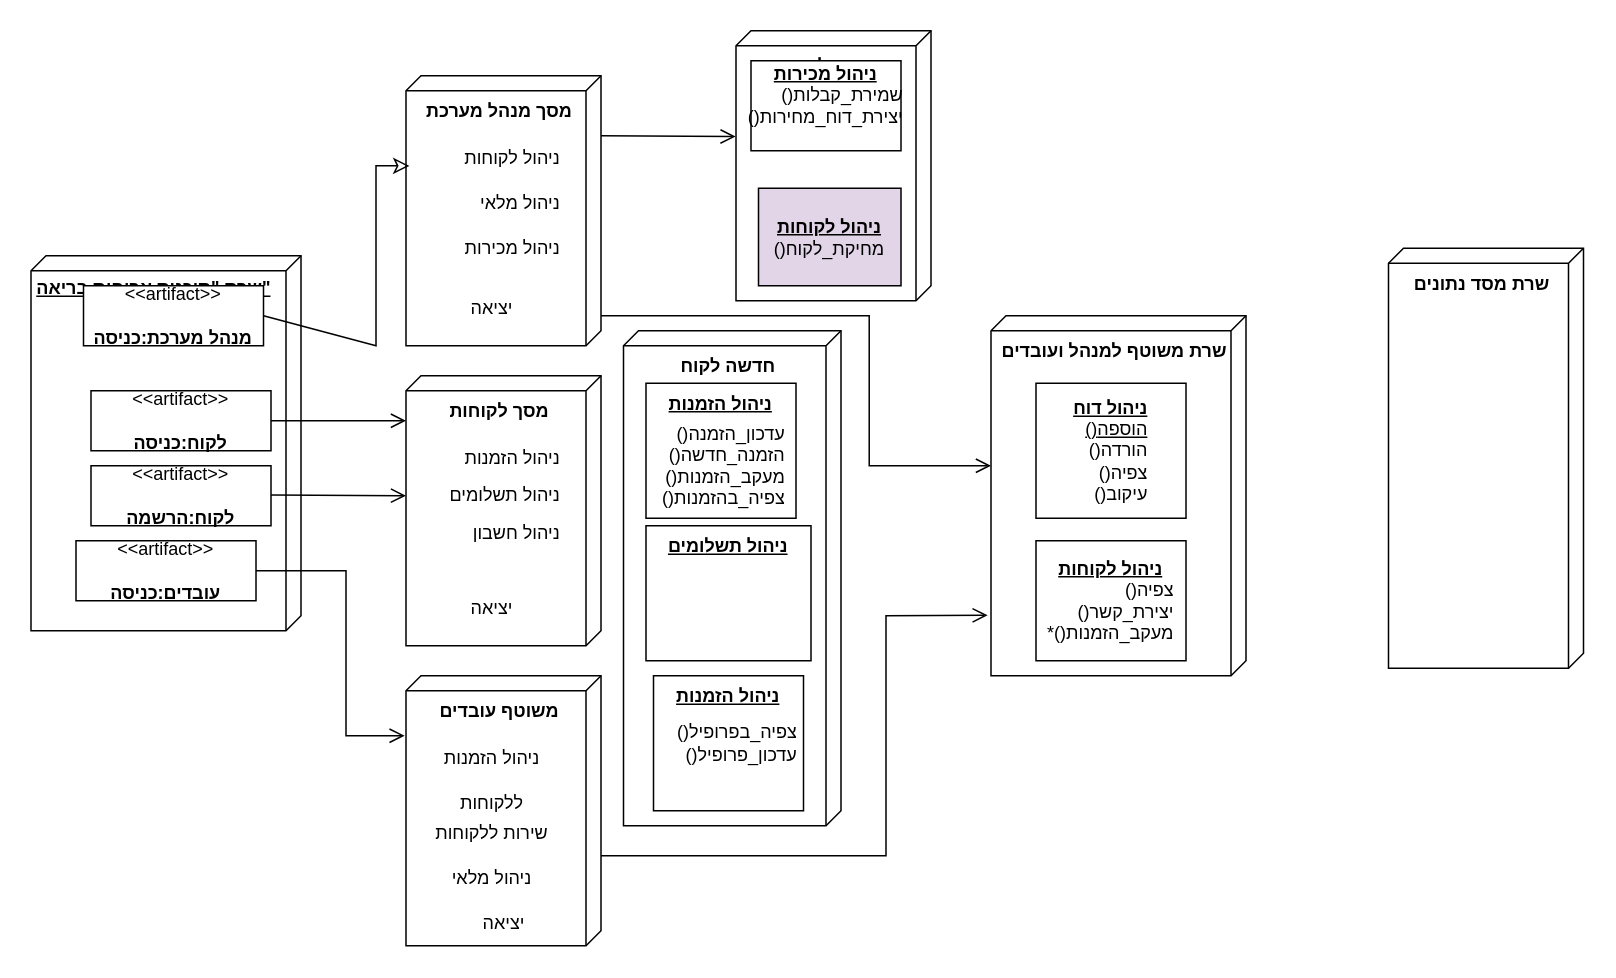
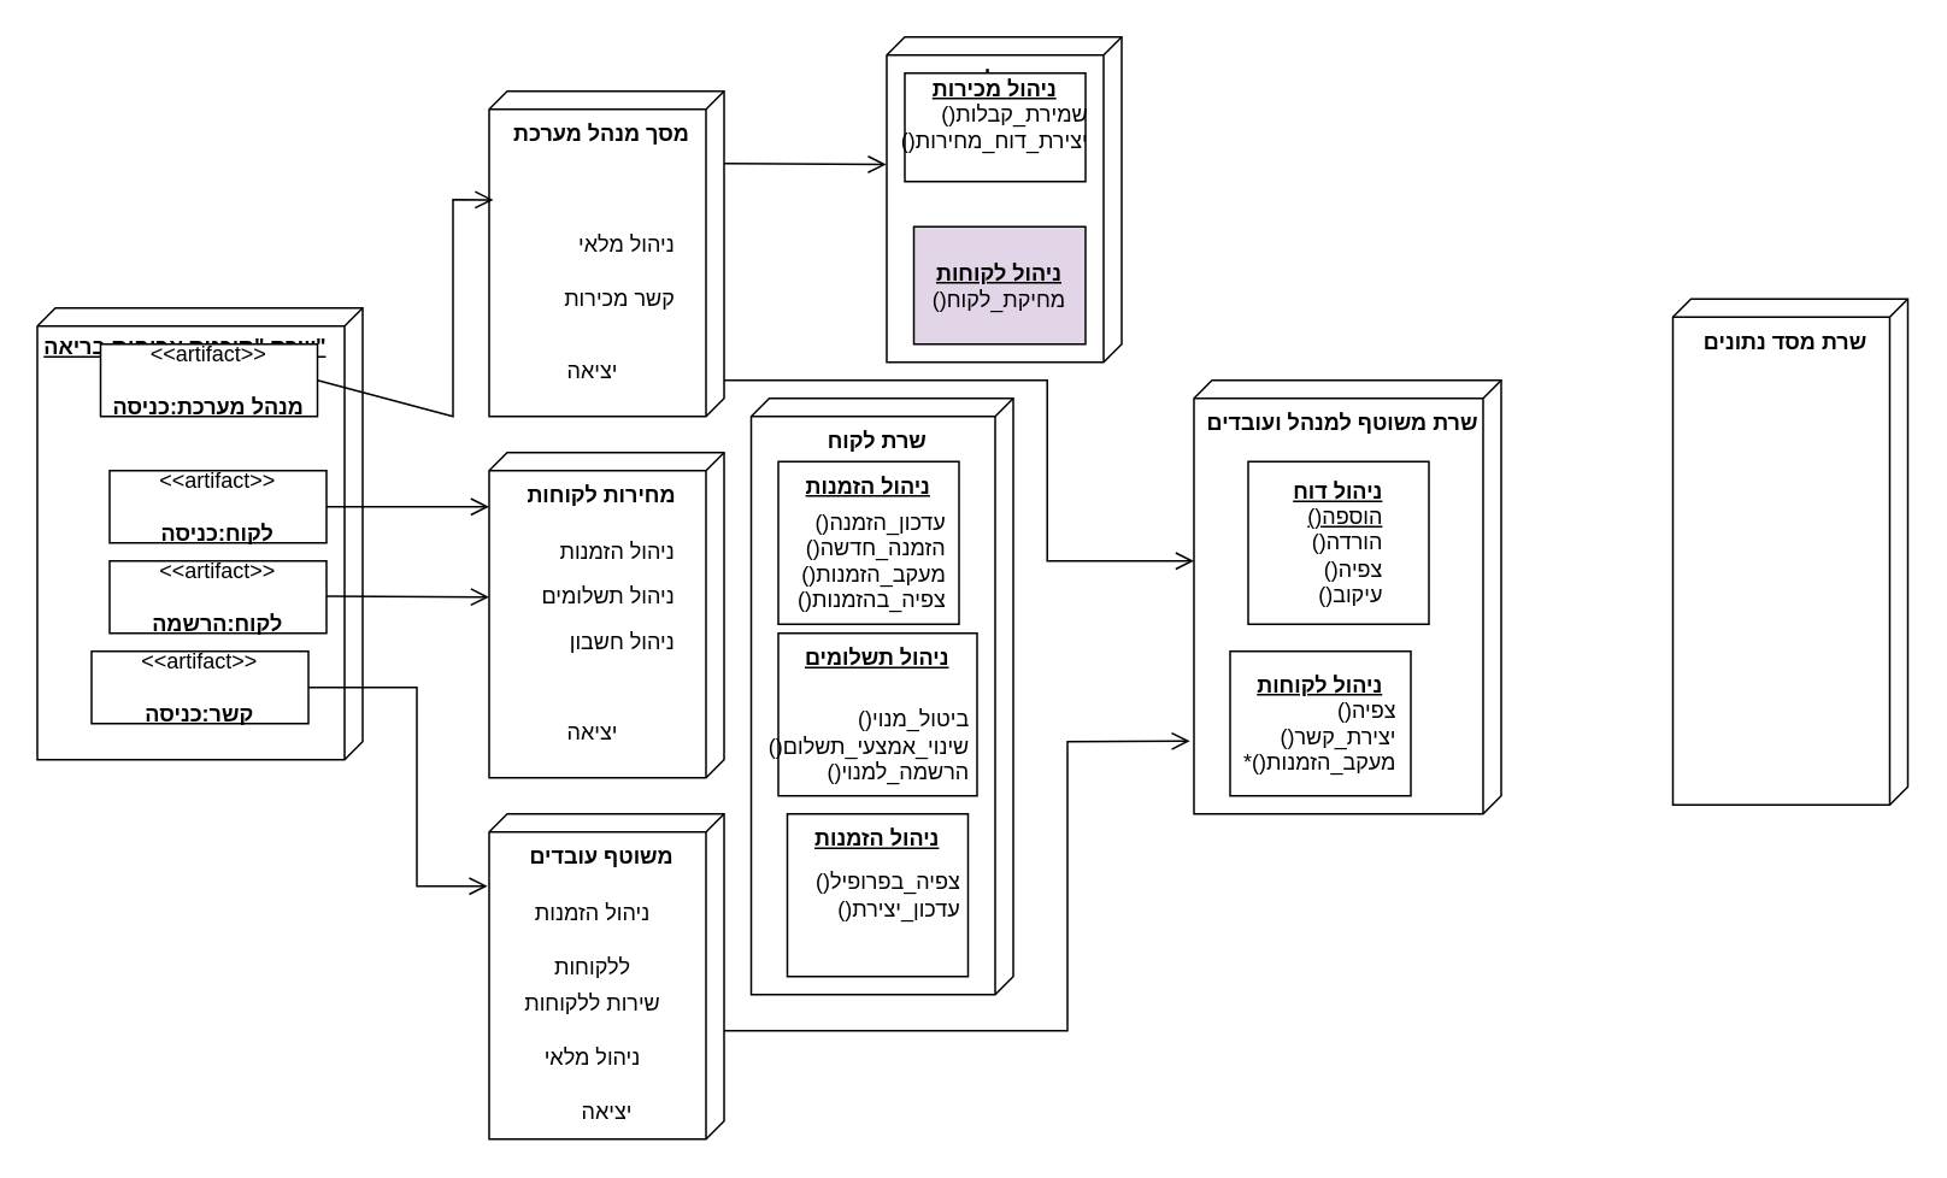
- <mxCell id="9" value="ניהול לקוחות" style="text;align=right;verticalAlign=middle;dashed=0;whiteSpace=wrap;" parent="1" vertex="1"><mxGeometry x="280" y="90" width="95" height="30" as="geometry" /></mxCell>
- <mxCell id="8" value="" style="endArrow=classic;startArrow=none;endFill=0;startFill=0;endSize=8;html=1;verticalAlign=bottom;labelBackgroundColor=none;strokeWidth=1;rounded=0;exitX=1;exitY=0.5;exitDx=0;exitDy=0;entryX=0.334;entryY=0.982;entryDx=0;entryDy=0;entryPerimeter=0;" parent="1" source="3" target="7" edge="1"><mxGeometry width="160" relative="1" as="geometry"><mxPoint x="240" y="220" as="sourcePoint" /><mxPoint x="250" y="70" as="targetPoint" /><Array as="points"><mxPoint x="250" y="230" /><mxPoint x="250" y="110" /></Array></mxGeometry></mxCell>
+ <mxCell id="8" value="" style="endArrow=open;startArrow=none;endFill=0;startFill=0;endSize=8;html=1;verticalAlign=bottom;labelBackgroundColor=none;strokeWidth=1;rounded=0;exitX=1;exitY=0.5;exitDx=0;exitDy=0;entryX=0.334;entryY=0.982;entryDx=0;entryDy=0;entryPerimeter=0;" parent="1" source="3" target="7" edge="1"><mxGeometry width="160" relative="1" as="geometry"><mxPoint x="240" y="220" as="sourcePoint" /><mxPoint x="250" y="70" as="targetPoint" /><Array as="points"><mxPoint x="250" y="230" /><mxPoint x="250" y="110" /></Array></mxGeometry></mxCell>
- <mxCell id="28" value="ניהול מכירות" style="text;align=right;verticalAlign=middle;dashed=0;whiteSpace=wrap;" vertex="1" parent="1"><mxGeometry x="280" y="150" width="95" height="30" as="geometry" /></mxCell>
+ <mxCell id="28" value="קשר מכירות" style="text;align=right;verticalAlign=middle;dashed=0;whiteSpace=wrap;" vertex="1" parent="1"><mxGeometry x="280" y="150" width="95" height="30" as="geometry" /></mxCell>
- <mxCell id="36" value="&lt;b&gt;חדשה לקוח&lt;/b&gt;" style="verticalAlign=top;align=center;shape=cube;size=10;direction=south;fontStyle=0;html=1;boundedLbl=1;spacingLeft=5;whiteSpace=wrap;" vertex="1" parent="1"><mxGeometry x="415" y="220" width="145" height="330" as="geometry" /></mxCell>
+ <mxCell id="36" value="&lt;b&gt;שרת לקוח&lt;/b&gt;" style="verticalAlign=top;align=center;shape=cube;size=10;direction=south;fontStyle=0;html=1;boundedLbl=1;spacingLeft=5;whiteSpace=wrap;" vertex="1" parent="1"><mxGeometry x="415" y="220" width="145" height="330" as="geometry" /></mxCell>
- <mxCell id="12" value="&lt;b&gt;מסך לקוחות&lt;/b&gt;" style="verticalAlign=top;align=center;shape=cube;size=10;direction=south;fontStyle=0;html=1;boundedLbl=1;spacingLeft=5;whiteSpace=wrap;" parent="1" vertex="1"><mxGeometry x="270" y="250" width="130" height="180" as="geometry" /></mxCell>
+ <mxCell id="12" value="&lt;b&gt;מחירות לקוחות&lt;/b&gt;" style="verticalAlign=top;align=center;shape=cube;size=10;direction=south;fontStyle=0;html=1;boundedLbl=1;spacingLeft=5;whiteSpace=wrap;" parent="1" vertex="1"><mxGeometry x="270" y="250" width="130" height="180" as="geometry" /></mxCell>
- <mxCell id="6" value="&amp;lt;&amp;lt;artifact&amp;gt;&amp;gt;&lt;br&gt;&lt;br&gt;&lt;b&gt;עובדים:כניסה&lt;/b&gt;" style="html=1;align=center;verticalAlign=middle;dashed=0;whiteSpace=wrap;" parent="1" vertex="1"><mxGeometry x="50" y="360" width="120" height="40" as="geometry" /></mxCell>
+ <mxCell id="6" value="&amp;lt;&amp;lt;artifact&amp;gt;&amp;gt;&lt;br&gt;&lt;br&gt;&lt;b&gt;קשר:כניסה&lt;/b&gt;" style="html=1;align=center;verticalAlign=middle;dashed=0;whiteSpace=wrap;" parent="1" vertex="1"><mxGeometry x="50" y="360" width="120" height="40" as="geometry" /></mxCell>
- <mxCell id="27" value="&lt;b&gt;&lt;u&gt;ניהול לקוחות&lt;/u&gt;&lt;/b&gt;&lt;br&gt;&lt;div style=&quot;text-align: right;&quot;&gt;&lt;span style=&quot;background-color: transparent; color: light-dark(rgb(0, 0, 0), rgb(255, 255, 255));&quot;&gt;()&lt;/span&gt;צפיה&lt;/div&gt;&lt;div style=&quot;text-align: right;&quot;&gt;&lt;span style=&quot;background-color: transparent; color: light-dark(rgb(0, 0, 0), rgb(255, 255, 255));&quot;&gt;()&lt;/span&gt;יצירת_קשר&lt;/div&gt;&lt;div style=&quot;text-align: right;&quot;&gt;*()מעקב_הזמנות&lt;/div&gt;" style="html=1;align=center;verticalAlign=middle;rounded=0;absoluteArcSize=1;arcSize=10;dashed=0;whiteSpace=wrap;" parent="1" vertex="1"><mxGeometry x="690" y="360" width="100" height="80" as="geometry" /></mxCell>
+ <mxCell id="27" value="&lt;b&gt;&lt;u&gt;ניהול לקוחות&lt;/u&gt;&lt;/b&gt;&lt;br&gt;&lt;div style=&quot;text-align: right;&quot;&gt;&lt;span style=&quot;background-color: transparent; color: light-dark(rgb(0, 0, 0), rgb(255, 255, 255));&quot;&gt;()&lt;/span&gt;צפיה&lt;/div&gt;&lt;div style=&quot;text-align: right;&quot;&gt;&lt;span style=&quot;background-color: transparent; color: light-dark(rgb(0, 0, 0), rgb(255, 255, 255));&quot;&gt;()&lt;/span&gt;יצירת_קשר&lt;/div&gt;&lt;div style=&quot;text-align: right;&quot;&gt;*()מעקב_הזמנות&lt;/div&gt;" style="html=1;align=center;verticalAlign=middle;rounded=0;absoluteArcSize=1;arcSize=10;dashed=0;whiteSpace=wrap;" parent="1" vertex="1"><mxGeometry x="680" y="360" width="100" height="80" as="geometry" /></mxCell>
+ <mxCell id="41" value="&#10;()ביטול_מנוי&#10;()שינוי_אמצעי_תשלום&#10;()הרשמה_למנוי" style="text;align=right;verticalAlign=middle;dashed=0;whiteSpace=wrap;" vertex="1" parent="1"><mxGeometry x="437.5" y="390" width="100" height="30" as="geometry" /></mxCell>
- <mxCell id="43" value="()צפיה_בפרופיל&#10;()עדכון_פרופיל" style="text;align=right;verticalAlign=middle;dashed=0;whiteSpace=wrap;" vertex="1" parent="1"><mxGeometry x="437.5" y="480" width="95" height="30" as="geometry" /></mxCell>
+ <mxCell id="43" value="()צפיה_בפרופיל&#10;()עדכון_יצירת" style="text;align=right;verticalAlign=middle;dashed=0;whiteSpace=wrap;" vertex="1" parent="1"><mxGeometry x="437.5" y="480" width="95" height="30" as="geometry" /></mxCell>
